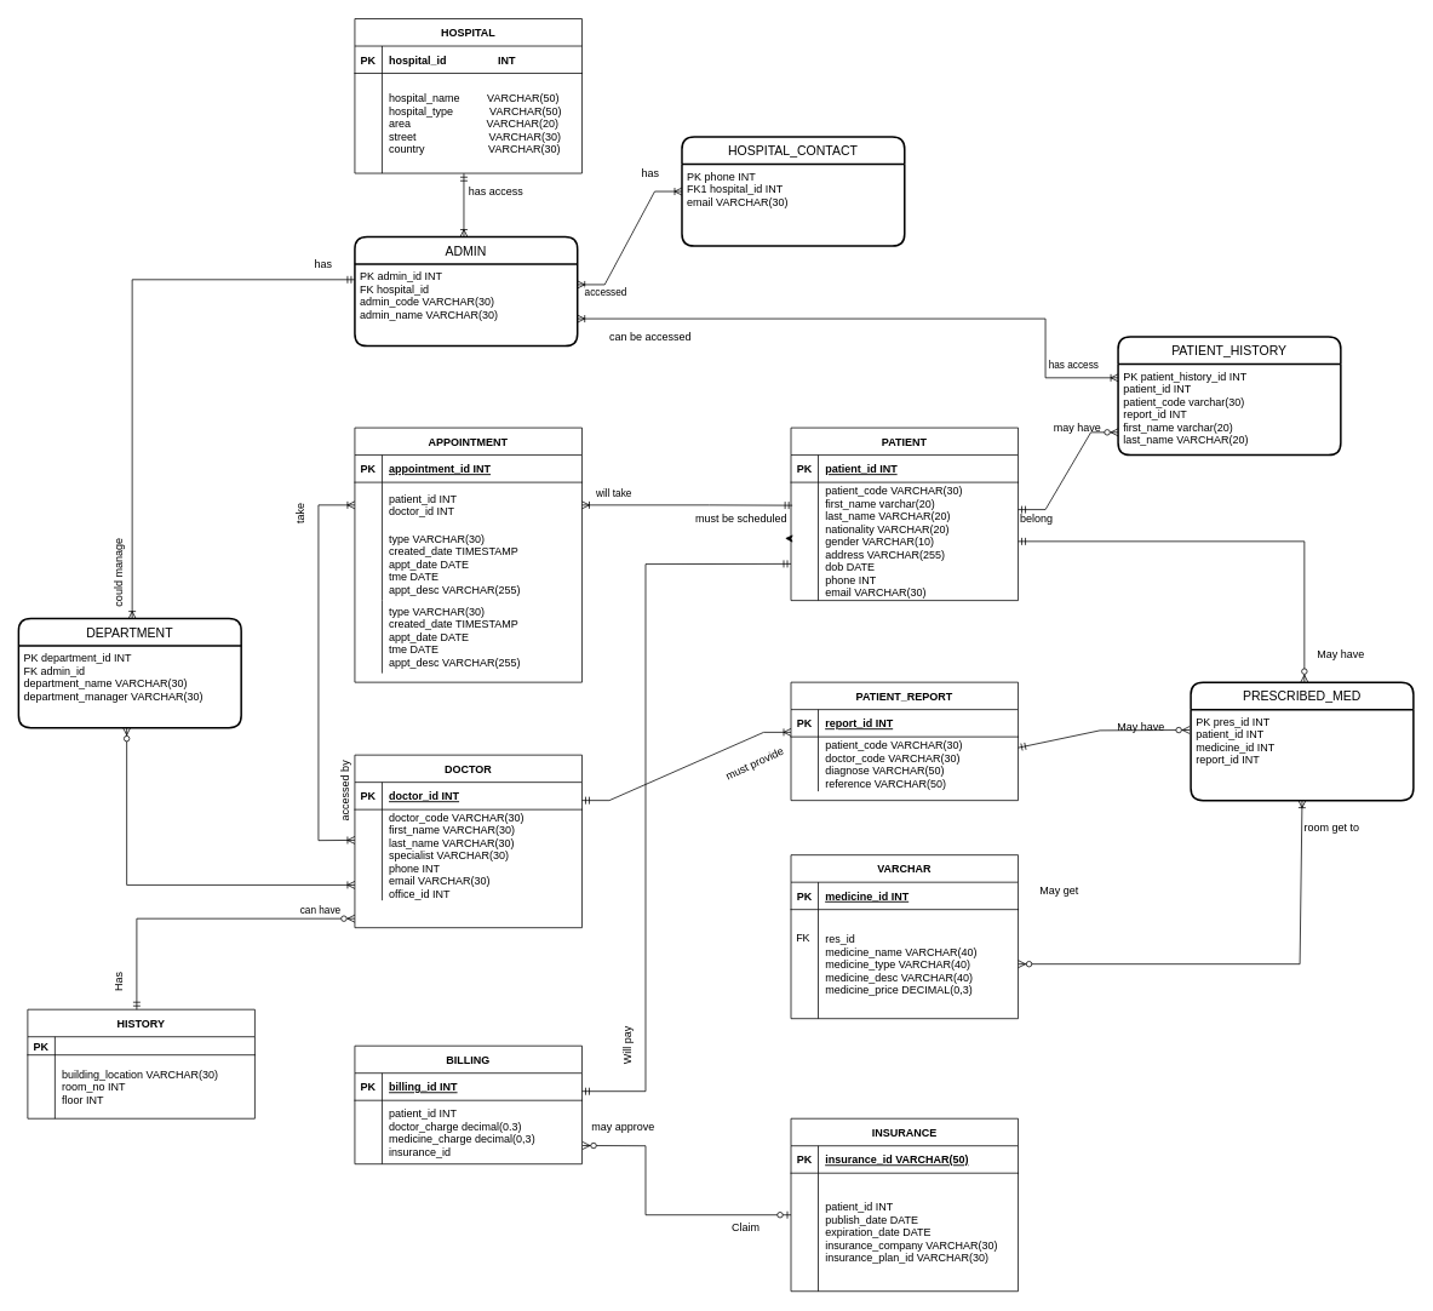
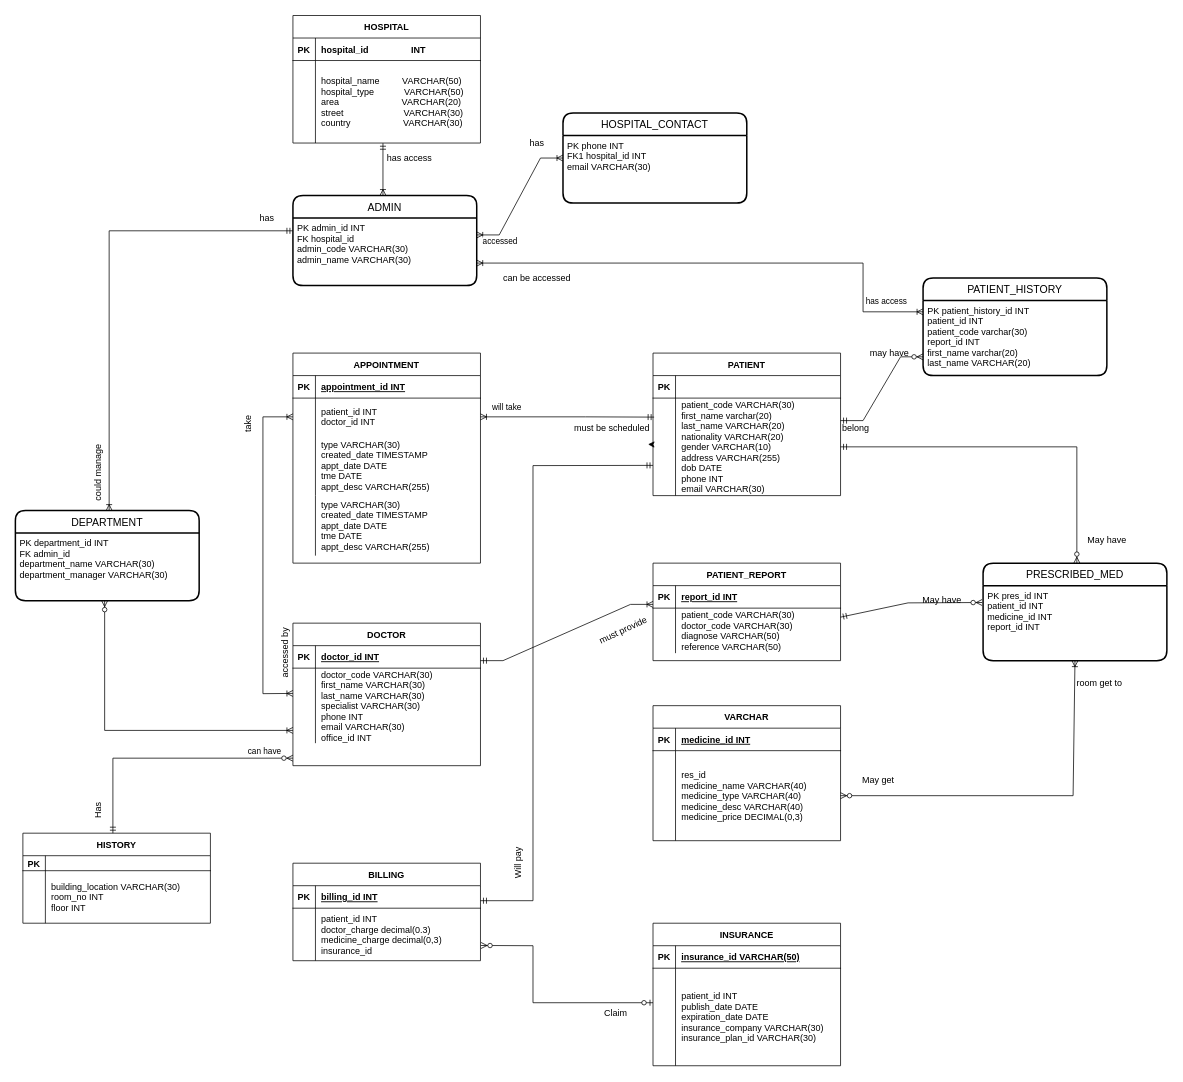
- <mxCell id="31" value="patient_id INT" style="shape=partialRectangle;overflow=hidden;connectable=0;fillColor=none;top=0;left=0;bottom=0;right=0;align=left;spacingLeft=6;fontStyle=5;" parent="29" vertex="1"><mxGeometry x="30" width="220" height="30" as="geometry"><mxRectangle width="220" height="30" as="alternateBounds" /></mxGeometry></mxCell>
- <mxCell id="106" value="May get" style="text;html=1;align=center;verticalAlign=middle;resizable=0;points=[];autosize=1;strokeColor=none;fillColor=none;" parent="1" vertex="1"><mxGeometry x="1135" y="970" width="60" height="20" as="geometry" /></mxCell>
+ <mxCell id="106" value="May get" style="text;html=1;align=center;verticalAlign=middle;resizable=0;points=[];autosize=1;strokeColor=none;fillColor=none;" parent="1" vertex="1"><mxGeometry x="1140" y="1030" width="60" height="20" as="geometry" /></mxCell>
- <mxCell id="118" value="FK" style="text;strokeColor=none;fillColor=none;align=left;verticalAlign=middle;spacingLeft=4;spacingRight=4;overflow=hidden;points=[[0,0.5],[1,0.5]];portConstraint=eastwest;rotatable=0;" vertex="1" parent="1"><mxGeometry x="870" y="1020" width="30" height="20" as="geometry" /></mxCell>
- <mxCell id="97" value="may approve" style="text;html=1;align=center;verticalAlign=middle;resizable=0;points=[];autosize=1;strokeColor=none;fillColor=none;" parent="1" vertex="1"><mxGeometry x="640" y="1230" width="90" height="20" as="geometry" /></mxCell>
